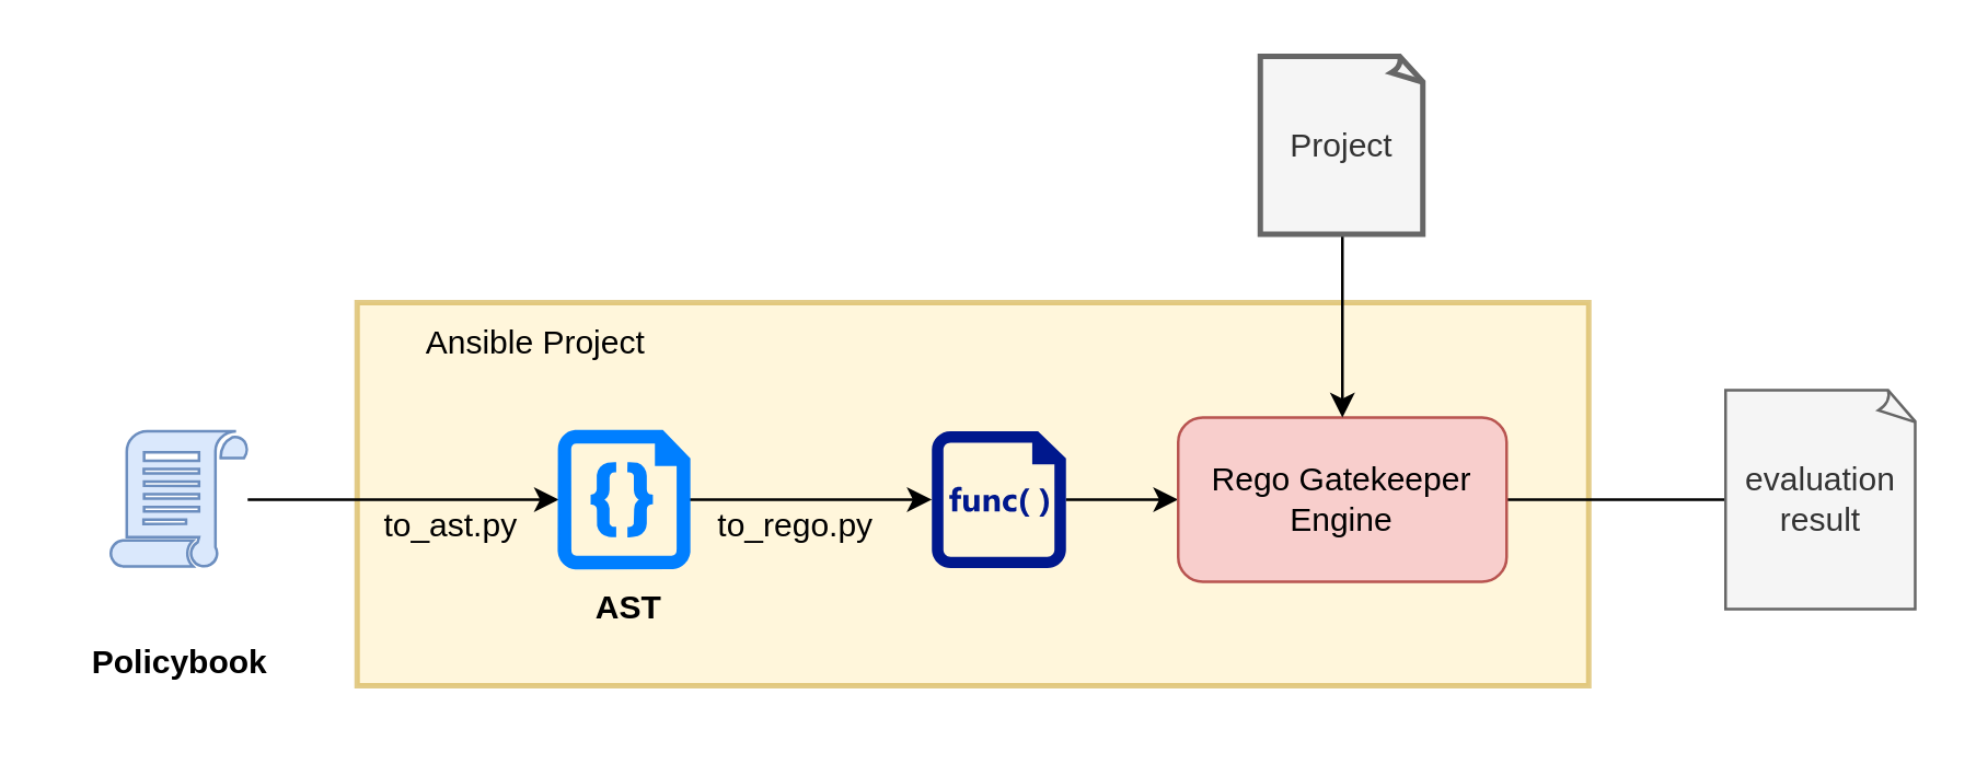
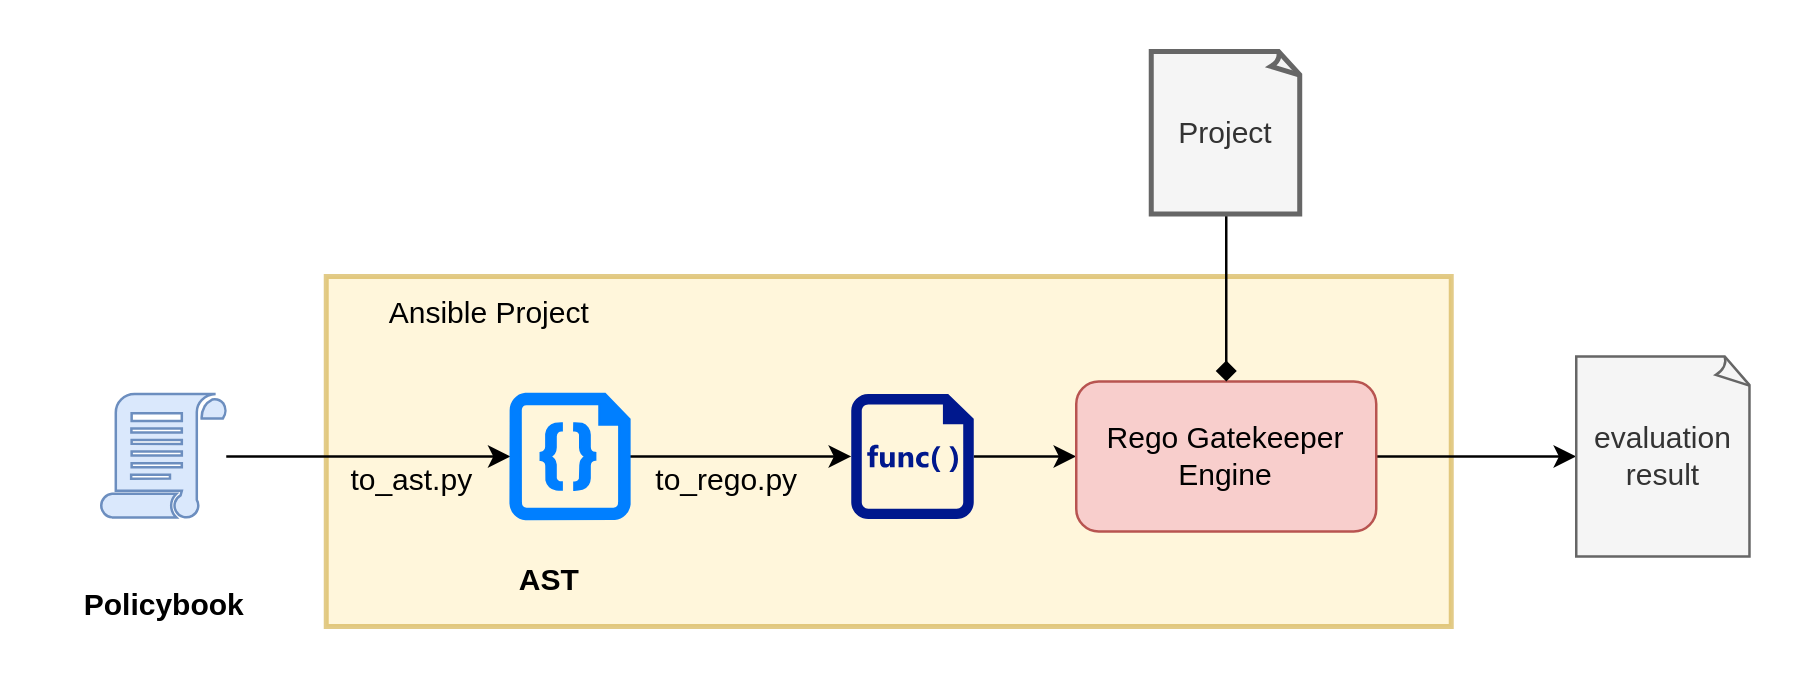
- <mxCell id="15" style="edgeStyle=none;html=1;entryX=0.5;entryY=0;entryDx=0;entryDy=0;" edge="1" parent="1" source="16" target="14"><mxGeometry relative="1" as="geometry" /></mxCell>
+ <mxCell id="15" style="edgeStyle=none;html=1;entryX=0.5;entryY=0;entryDx=0;entryDy=0;endArrow=diamond;" edge="1" parent="1" source="16" target="14"><mxGeometry relative="1" as="geometry" /></mxCell>
- <mxCell id="13" value="" style="edgeStyle=none;html=1;endArrow=none;" edge="1" parent="1" source="14" target="17"><mxGeometry relative="1" as="geometry" /></mxCell>
+ <mxCell id="13" value="" style="edgeStyle=none;html=1;" edge="1" parent="1" source="14" target="17"><mxGeometry relative="1" as="geometry" /></mxCell>
- <mxCell id="10" value="AST" style="text;html=1;align=center;verticalAlign=middle;resizable=0;points=[];autosize=1;strokeColor=none;fillColor=none;fontStyle=1" vertex="1" parent="1"><mxGeometry x="203.75" y="207" width="50" height="30" as="geometry" /></mxCell>
+ <mxCell id="10" value="AST" style="text;html=1;align=center;verticalAlign=middle;resizable=0;points=[];autosize=1;strokeColor=none;fillColor=none;fontStyle=1" vertex="1" parent="1"><mxGeometry x="193.75" y="217" width="50" height="30" as="geometry" /></mxCell>
